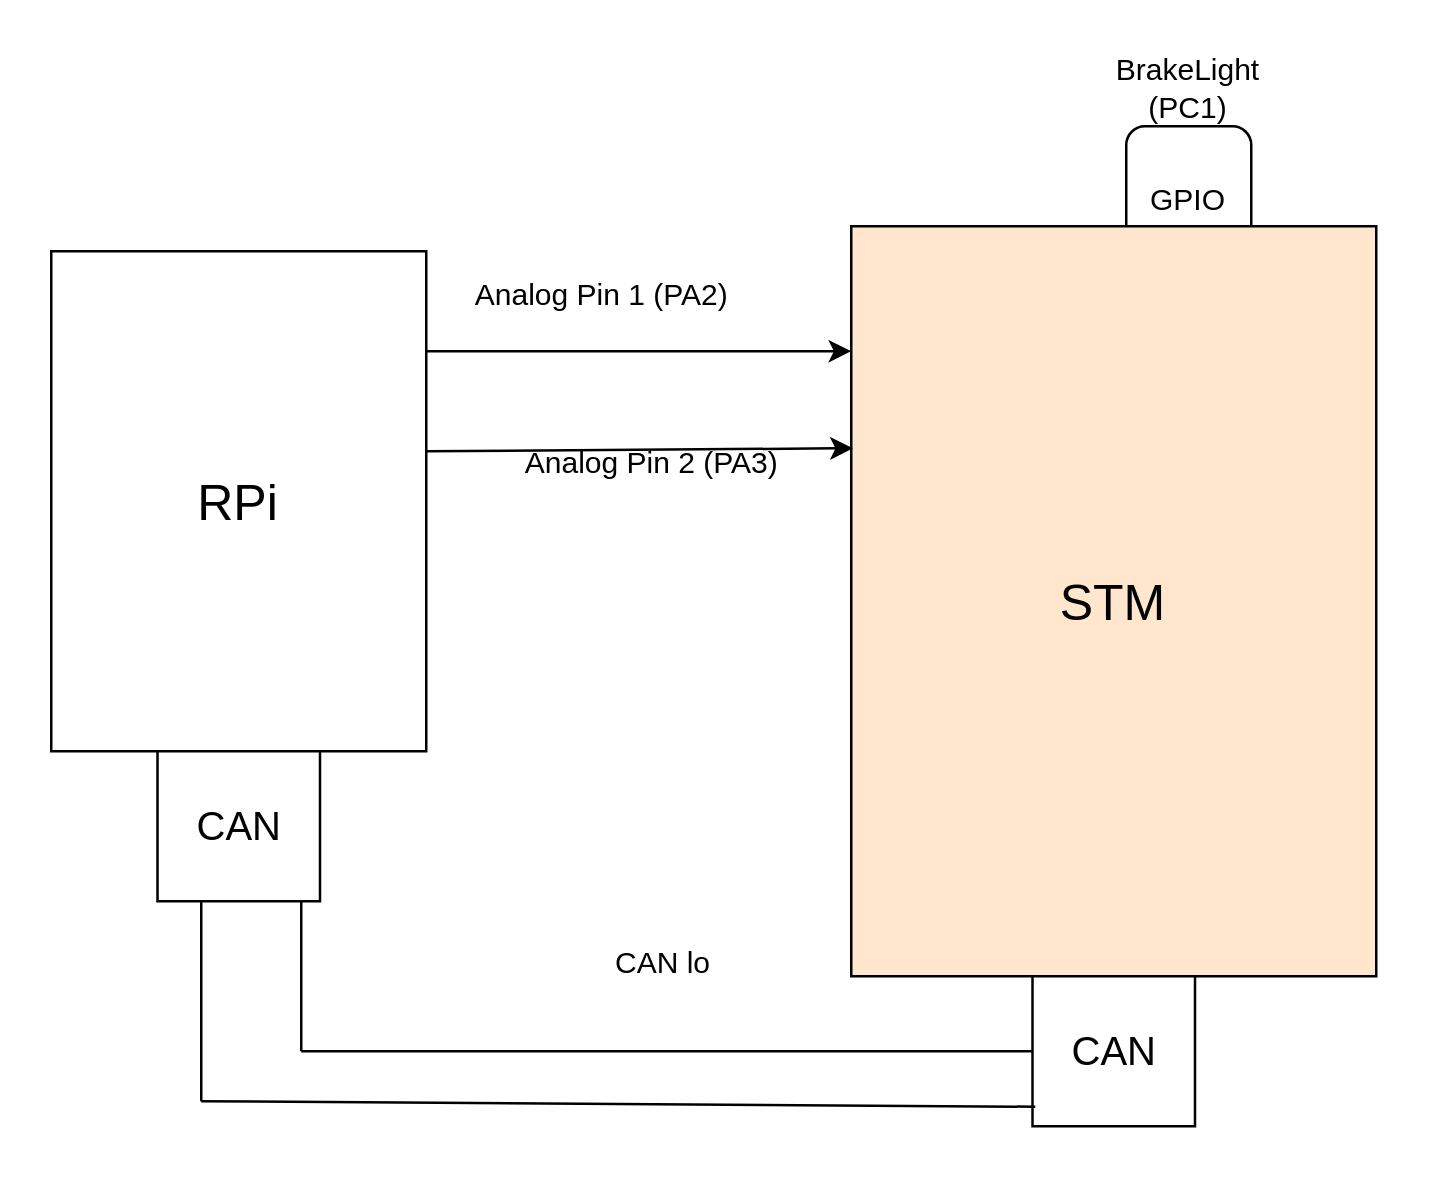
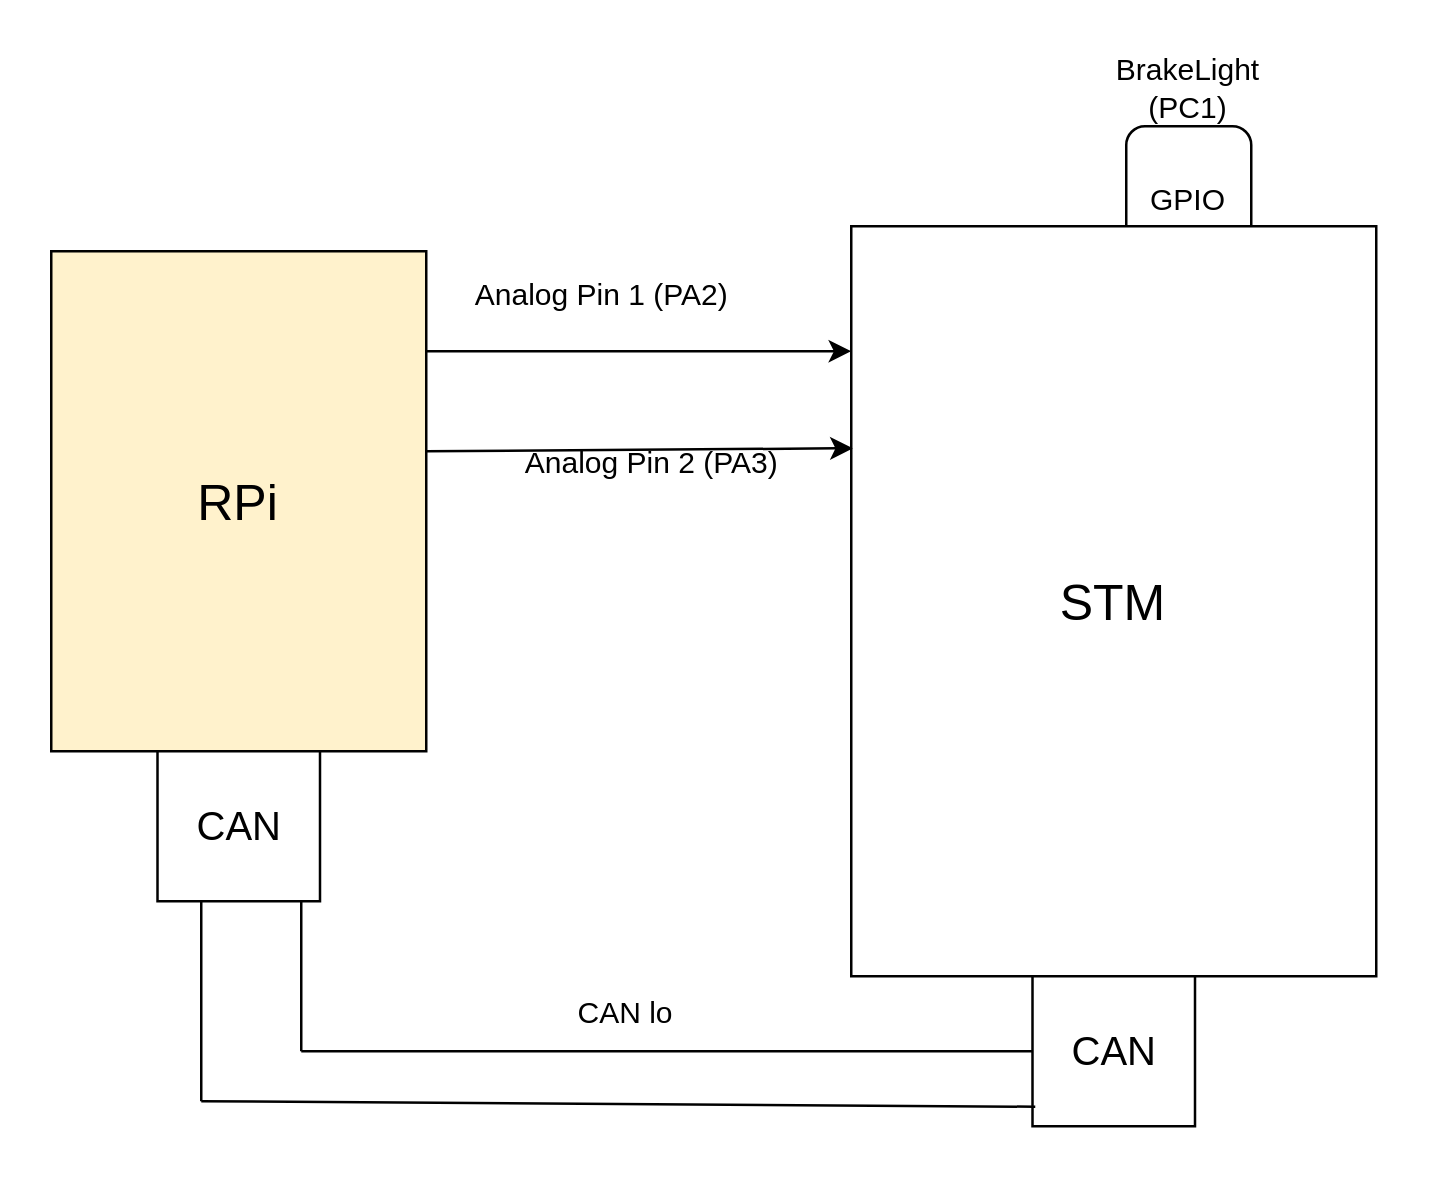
- <mxCell id="3" value="&lt;font style=&quot;font-size: 20px;&quot;&gt;RPi&lt;/font&gt;" style="rounded=0;whiteSpace=wrap;html=1;" vertex="1" parent="1"><mxGeometry x="20" y="100" width="150" height="200" as="geometry" /></mxCell>
+ <mxCell id="3" value="&lt;font style=&quot;font-size: 20px;&quot;&gt;RPi&lt;/font&gt;" style="rounded=0;whiteSpace=wrap;html=1;fillColor=#fff2cc;" vertex="1" parent="1"><mxGeometry x="20" y="100" width="150" height="200" as="geometry" /></mxCell>
- <mxCell id="5" value="&lt;font style=&quot;font-size: 20px;&quot;&gt;STM&lt;/font&gt;" style="rounded=0;whiteSpace=wrap;html=1;fillColor=#ffe6cc;" vertex="1" parent="1"><mxGeometry x="340" y="90" width="210" height="300" as="geometry" /></mxCell>
+ <mxCell id="5" value="&lt;font style=&quot;font-size: 20px;&quot;&gt;STM&lt;/font&gt;" style="rounded=0;whiteSpace=wrap;html=1;" vertex="1" parent="1"><mxGeometry x="340" y="90" width="210" height="300" as="geometry" /></mxCell>
- <mxCell id="15" value="CAN lo" style="text;html=1;strokeColor=none;fillColor=none;align=center;verticalAlign=middle;whiteSpace=wrap;rounded=0;" vertex="1" parent="1"><mxGeometry x="235" y="370" width="60" height="30" as="geometry" /></mxCell>
+ <mxCell id="15" value="CAN lo" style="text;html=1;strokeColor=none;fillColor=none;align=center;verticalAlign=middle;whiteSpace=wrap;rounded=0;" vertex="1" parent="1"><mxGeometry x="220" y="390" width="60" height="30" as="geometry" /></mxCell>
